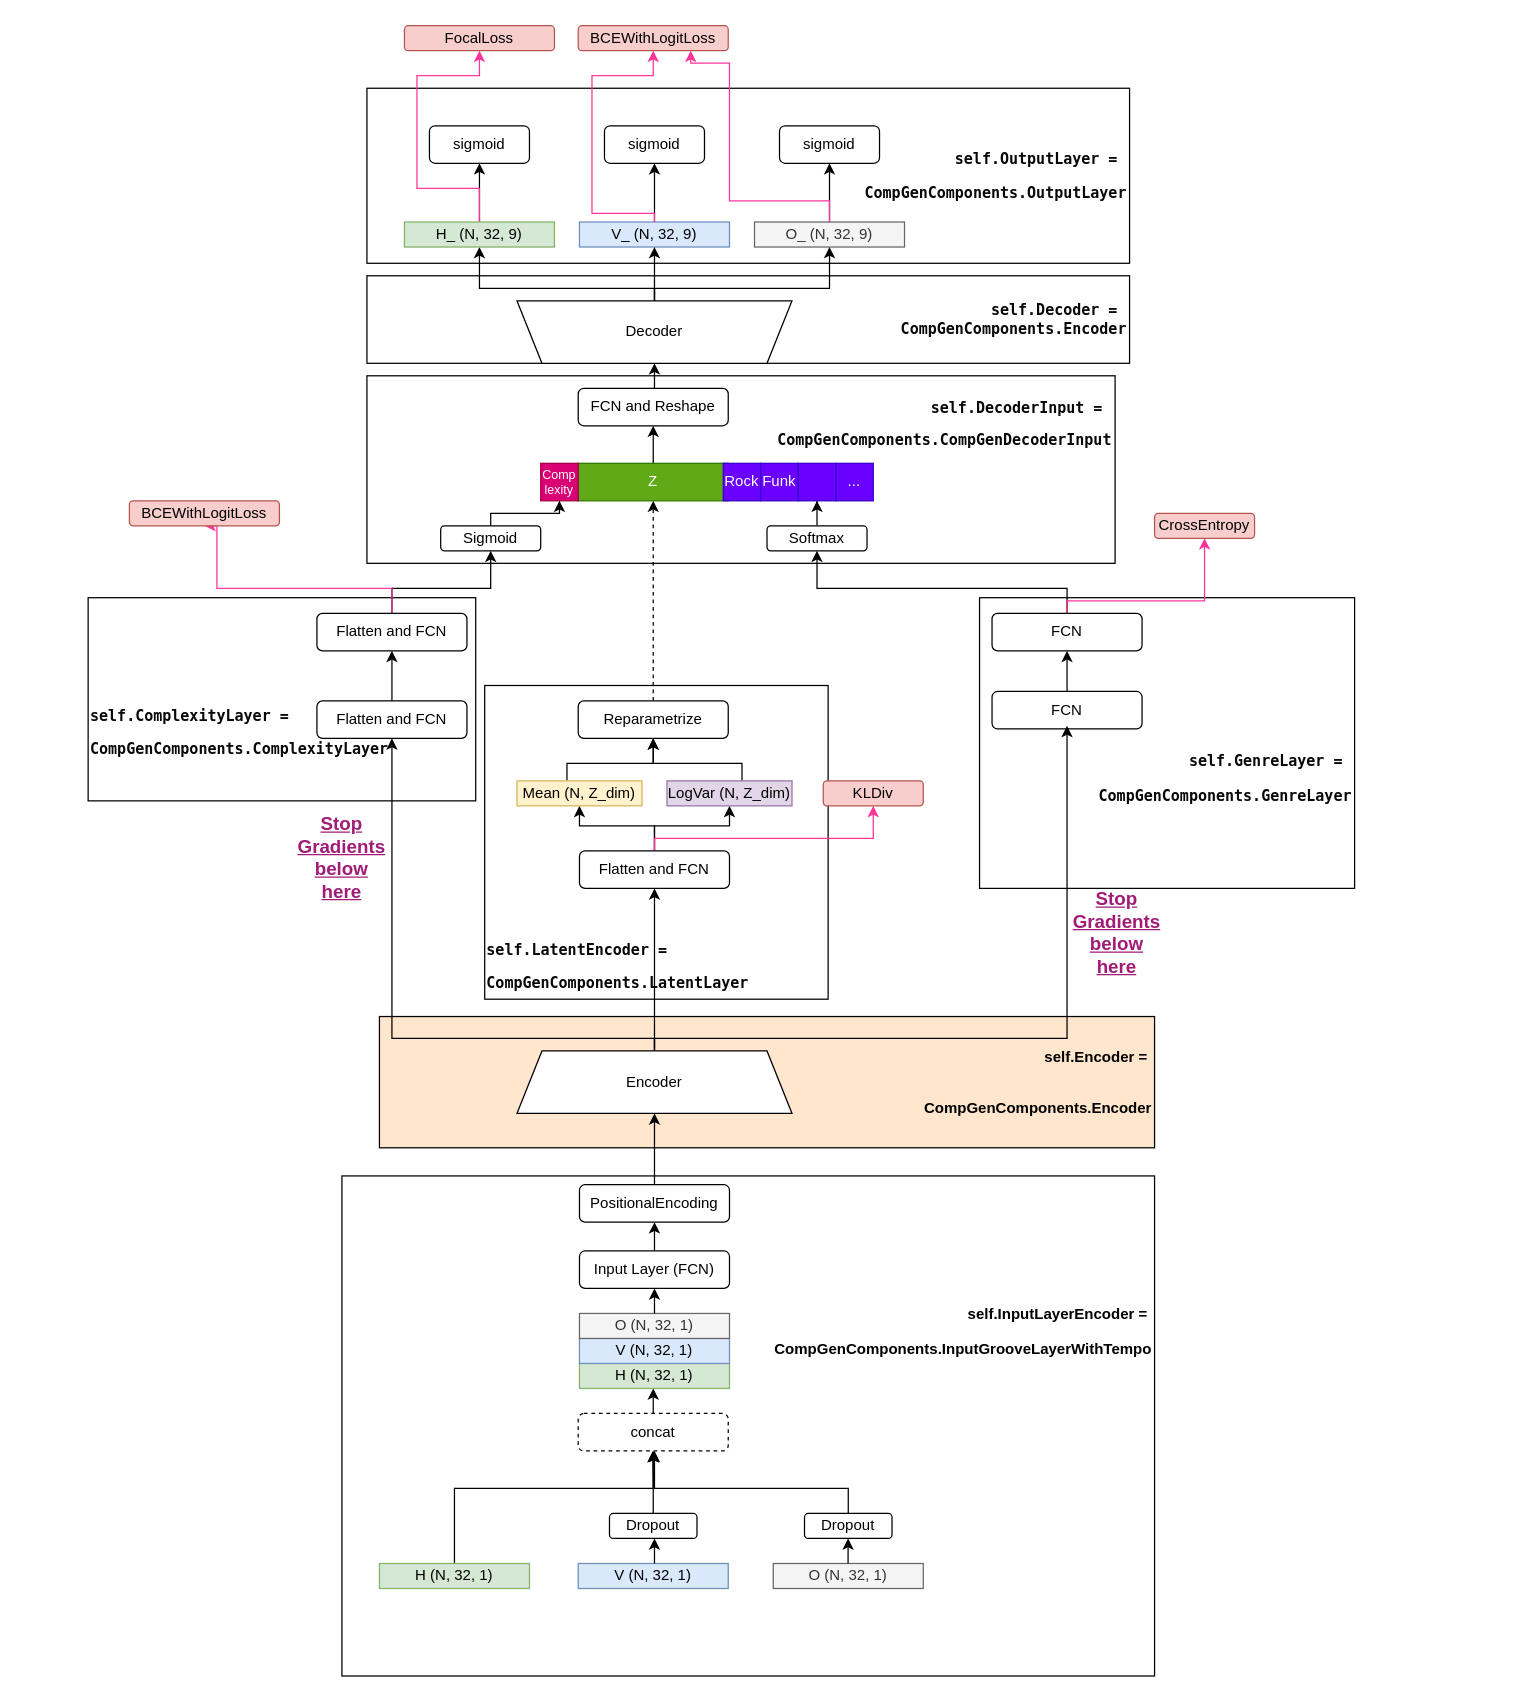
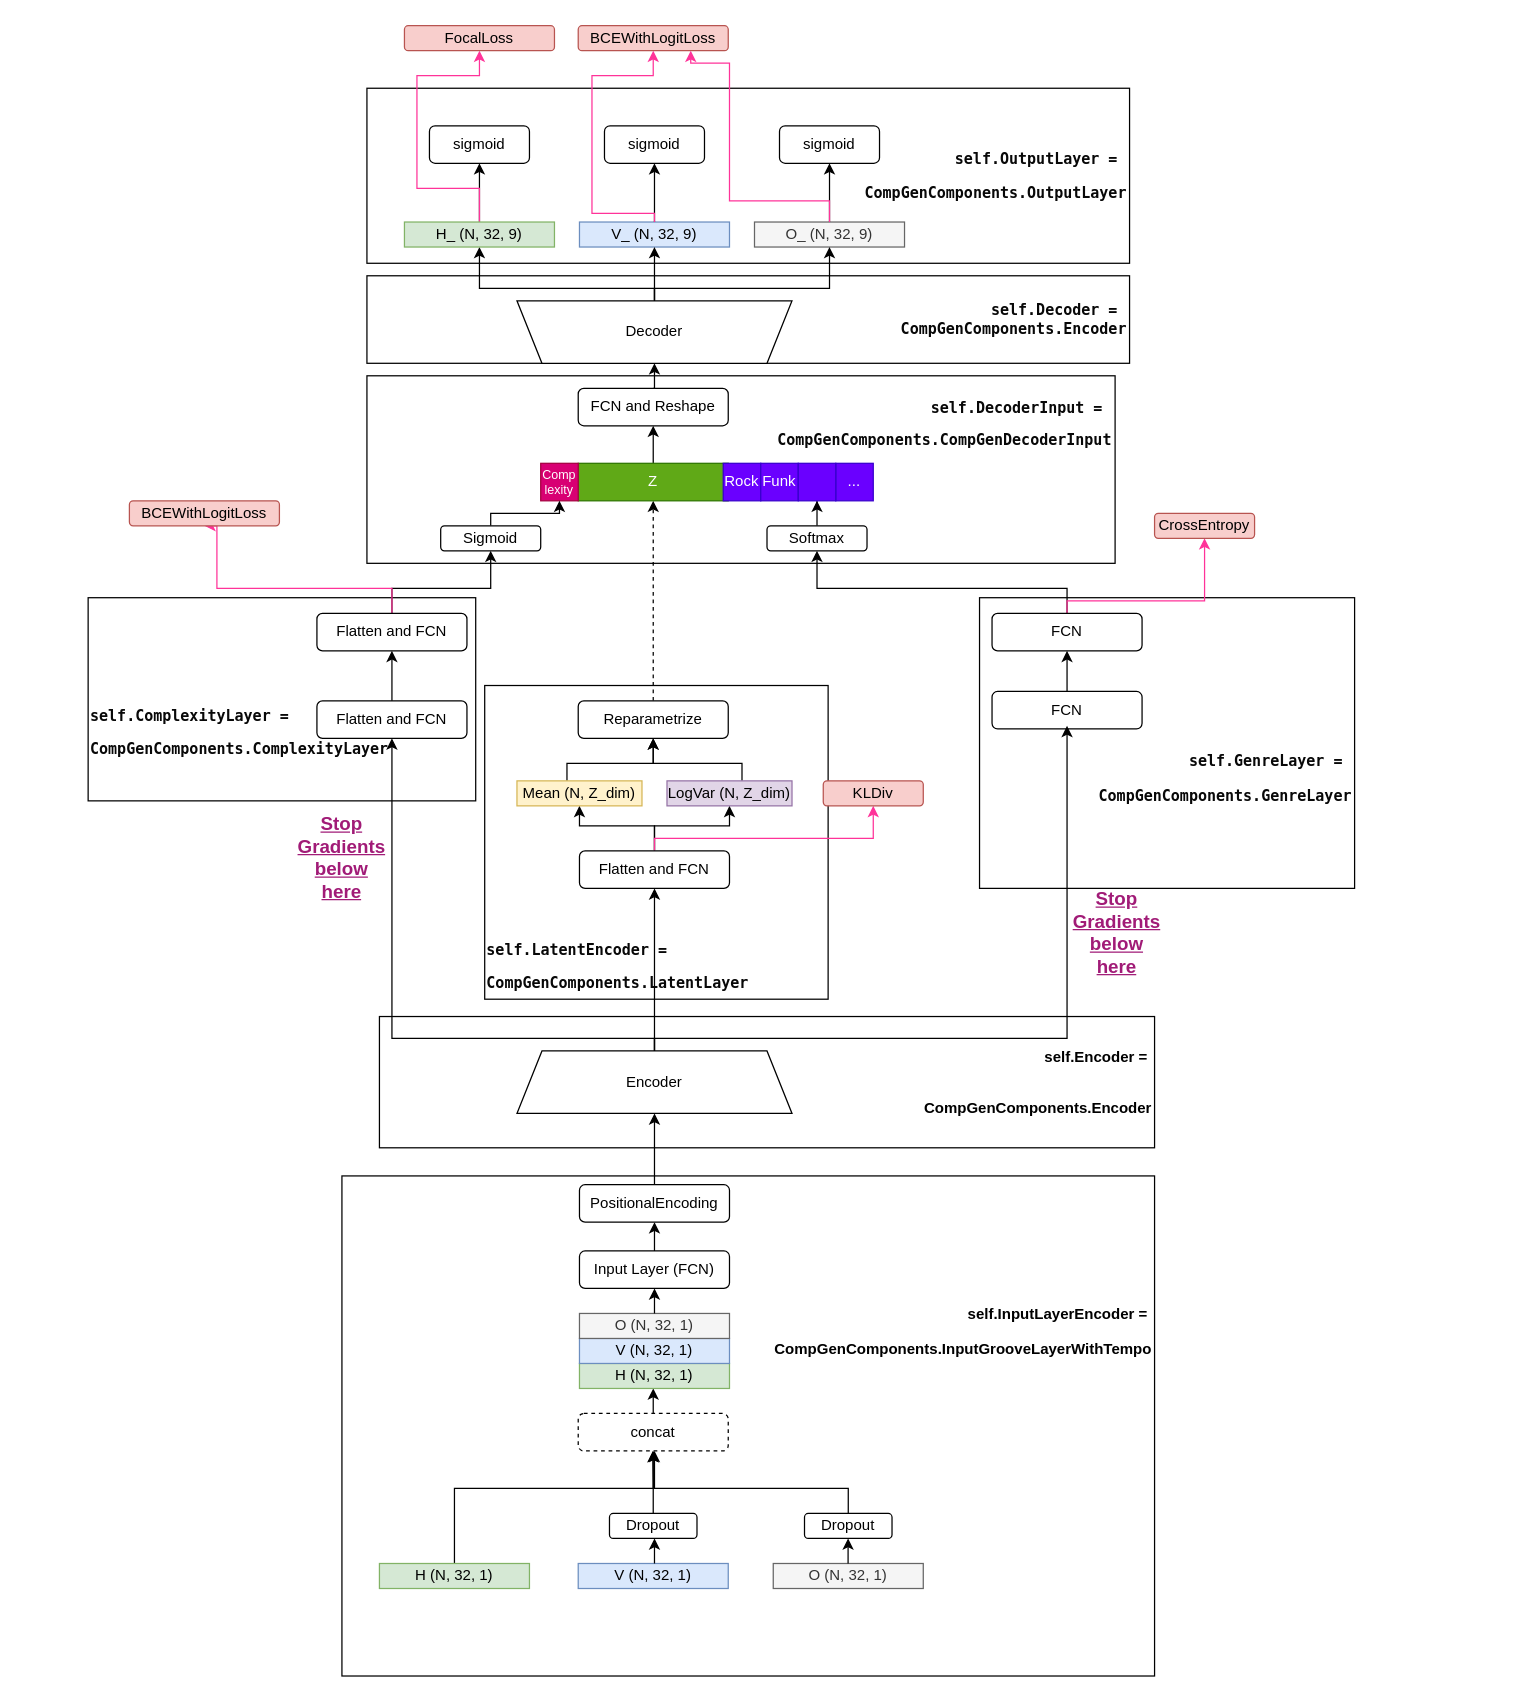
- <mxCell id="17" value="&lt;pre style=&quot;border-color: var(--border-color); font-weight: 700;&quot;&gt;&lt;font style=&quot;border-color: var(--border-color);&quot; face=&quot;Helvetica&quot;&gt;self.Encoder = &lt;br style=&quot;border-color: var(--border-color);&quot;&gt;&lt;br style=&quot;border-color: var(--border-color);&quot;&gt;&lt;/font&gt;&lt;/pre&gt;&lt;pre style=&quot;border-color: var(--border-color); font-weight: 700;&quot;&gt;&lt;font style=&quot;border-color: var(--border-color);&quot; face=&quot;Helvetica&quot;&gt;CompGenComponents.Encoder&lt;/font&gt;&lt;/pre&gt;" style="rounded=0;whiteSpace=wrap;html=1;align=right;fillColor=#ffe6cc;" parent="16" vertex="1"><mxGeometry width="620" height="105" as="geometry" /></mxCell>
+ <mxCell id="17" value="&lt;pre style=&quot;border-color: var(--border-color); font-weight: 700;&quot;&gt;&lt;font style=&quot;border-color: var(--border-color);&quot; face=&quot;Helvetica&quot;&gt;self.Encoder = &lt;br style=&quot;border-color: var(--border-color);&quot;&gt;&lt;br style=&quot;border-color: var(--border-color);&quot;&gt;&lt;/font&gt;&lt;/pre&gt;&lt;pre style=&quot;border-color: var(--border-color); font-weight: 700;&quot;&gt;&lt;font style=&quot;border-color: var(--border-color);&quot; face=&quot;Helvetica&quot;&gt;CompGenComponents.Encoder&lt;/font&gt;&lt;/pre&gt;" style="rounded=0;whiteSpace=wrap;html=1;align=right;" parent="16" vertex="1"><mxGeometry width="620" height="105" as="geometry" /></mxCell>
